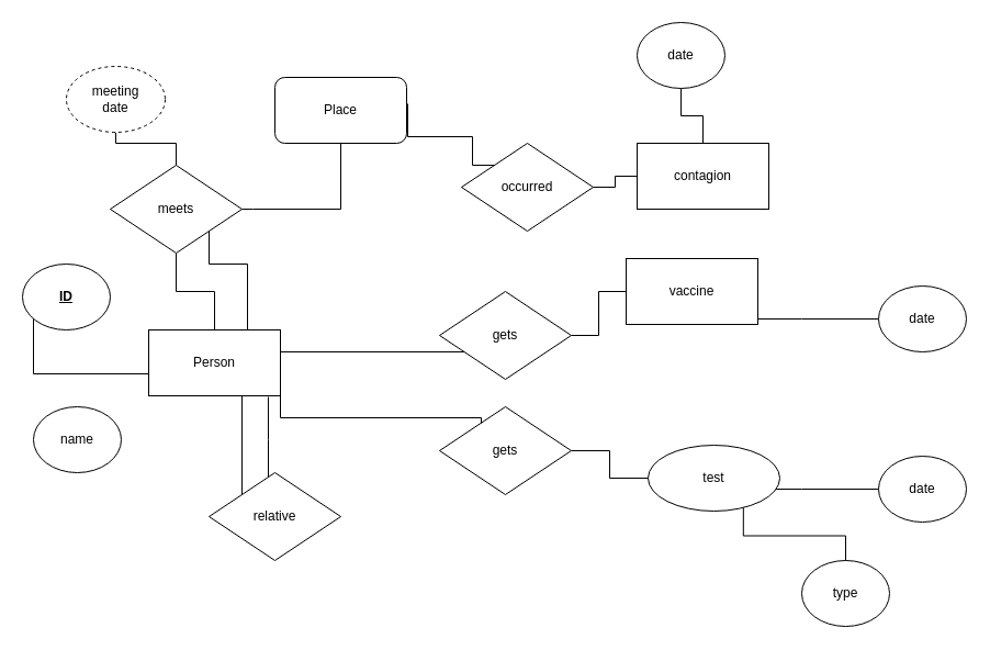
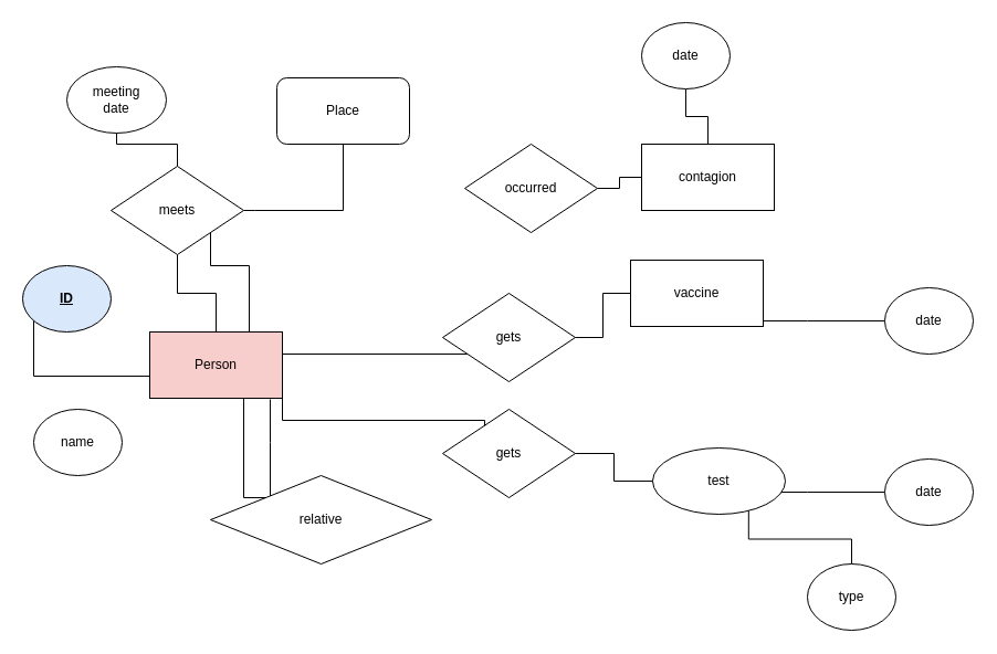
- <mxCell id="7" value="meeting&lt;br&gt;date" style="ellipse;whiteSpace=wrap;html=1;dashed=1;" vertex="1" parent="1"><mxGeometry x="60" y="60" width="90" height="60" as="geometry" /></mxCell>
+ <mxCell id="7" value="meeting&lt;br&gt;date" style="ellipse;whiteSpace=wrap;html=1;" vertex="1" parent="1"><mxGeometry x="60" y="60" width="90" height="60" as="geometry" /></mxCell>
- <mxCell id="16" value="" style="edgeStyle=orthogonalEdgeStyle;rounded=0;orthogonalLoop=1;jettySize=auto;html=1;startArrow=none;startFill=0;endArrow=none;endFill=0;exitX=0;exitY=0;exitDx=0;exitDy=0;entryX=1.008;entryY=0.4;entryDx=0;entryDy=0;entryPerimeter=0;" edge="1" parent="1" source="31" target="9"><mxGeometry relative="1" as="geometry"><mxPoint x="500" y="160" as="targetPoint" /><Array as="points"><mxPoint x="430" y="150" /><mxPoint x="430" y="124" /></Array></mxGeometry></mxCell>
- <mxCell id="10" value="&lt;b&gt;&lt;u&gt;ID&lt;/u&gt;&lt;/b&gt;" style="ellipse;whiteSpace=wrap;html=1;" vertex="1" parent="1"><mxGeometry x="20" y="240" width="80" height="60" as="geometry" /></mxCell>
+ <mxCell id="10" value="&lt;b&gt;&lt;u&gt;ID&lt;/u&gt;&lt;/b&gt;" style="ellipse;whiteSpace=wrap;html=1;fillColor=#dae8fc;" vertex="1" parent="1"><mxGeometry x="20" y="240" width="80" height="60" as="geometry" /></mxCell>
- <mxCell id="3" value="Person" style="rounded=0;whiteSpace=wrap;html=1;" vertex="1" parent="1"><mxGeometry x="135" y="300" width="120" height="60" as="geometry" /></mxCell>
+ <mxCell id="3" value="Person" style="rounded=0;whiteSpace=wrap;html=1;fillColor=#f8cecc;" vertex="1" parent="1"><mxGeometry x="135" y="300" width="120" height="60" as="geometry" /></mxCell>
- <mxCell id="13" value="relative" style="rhombus;whiteSpace=wrap;html=1;" vertex="1" parent="1"><mxGeometry x="190" y="430" width="120" height="80" as="geometry" /></mxCell>
+ <mxCell id="13" value="relative" style="rhombus;whiteSpace=wrap;html=1;" vertex="1" parent="1"><mxGeometry x="190" y="430" width="200" height="80" as="geometry" /></mxCell>
